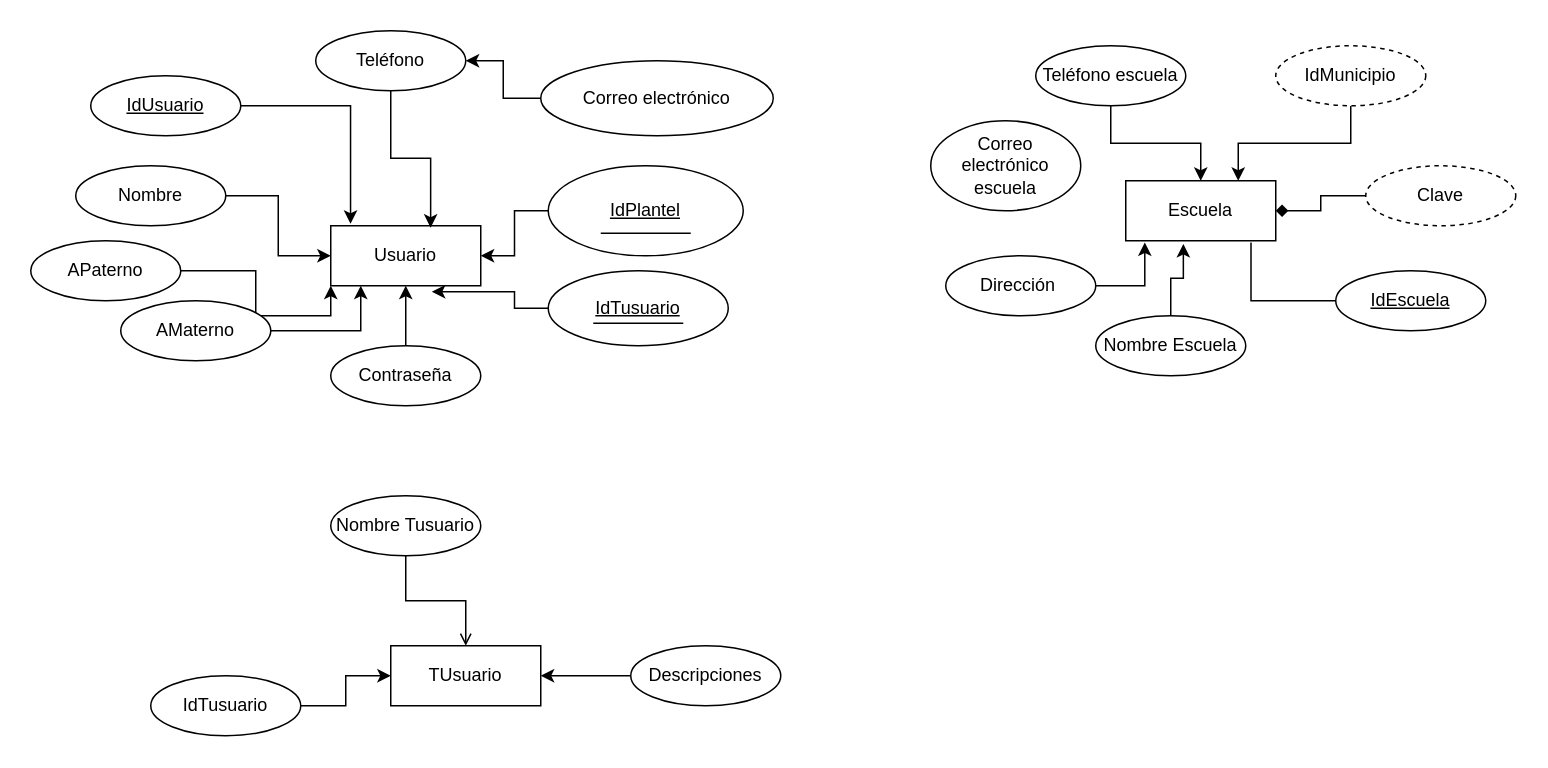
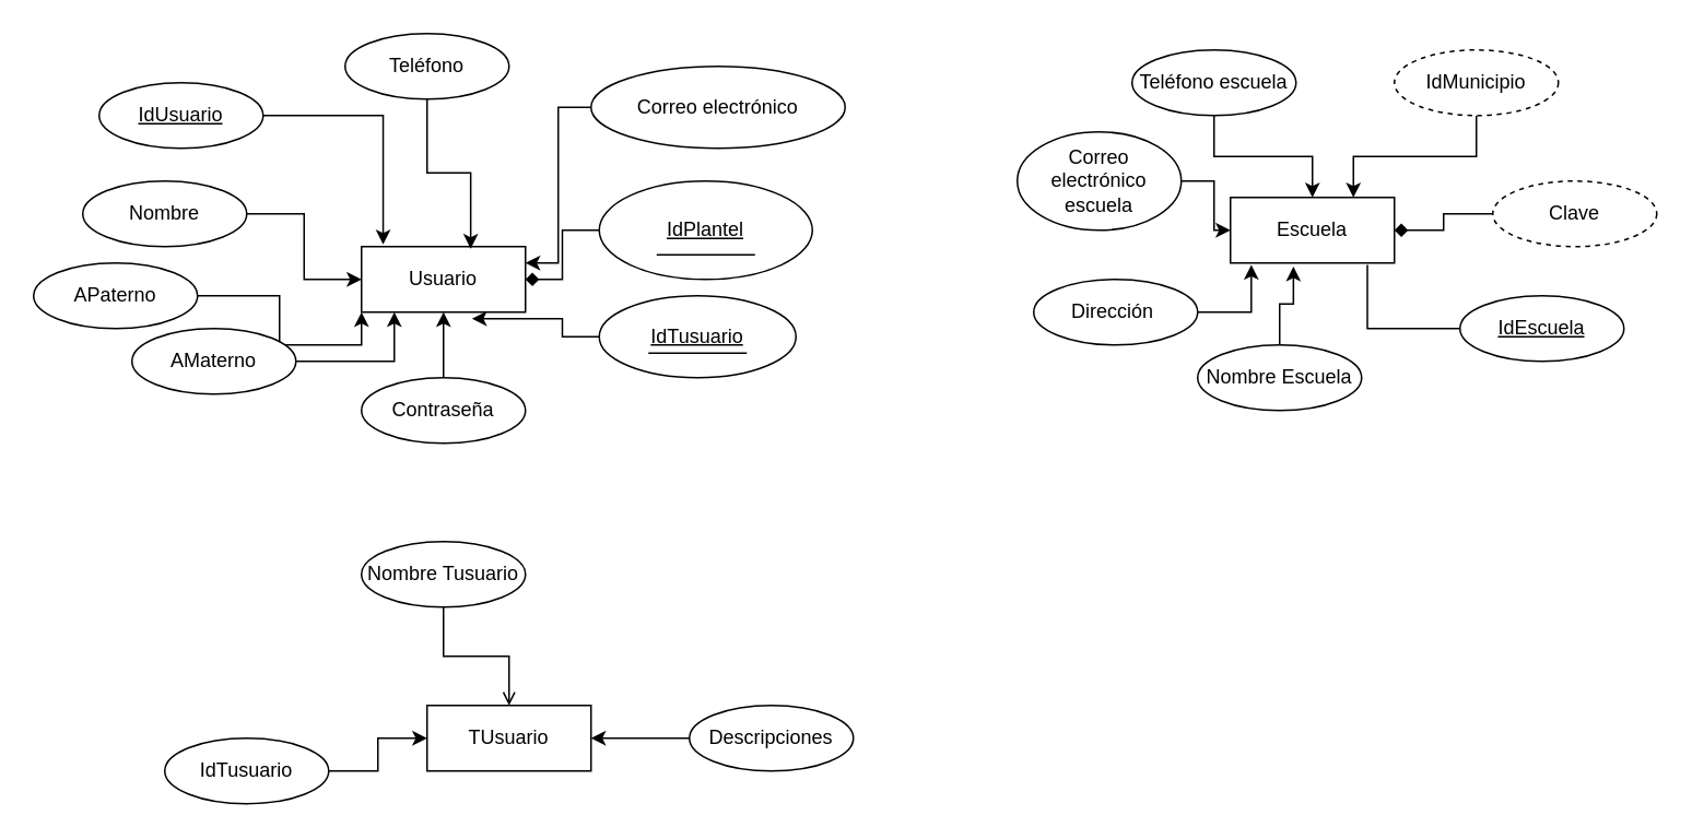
- <mxCell id="7" style="edgeStyle=orthogonalEdgeStyle;rounded=0;orthogonalLoop=1;jettySize=auto;html=1;" edge="1" parent="1" source="8" target="6"><mxGeometry relative="1" as="geometry" /></mxCell>
+ <mxCell id="7" style="edgeStyle=orthogonalEdgeStyle;rounded=0;orthogonalLoop=1;jettySize=auto;html=1;entryX=1;entryY=0.25;entryDx=0;entryDy=0;" edge="1" parent="1" source="8" target="4"><mxGeometry relative="1" as="geometry" /></mxCell>
+ <mxCell id="27" style="edgeStyle=orthogonalEdgeStyle;rounded=0;orthogonalLoop=1;jettySize=auto;html=1;" edge="1" parent="1" source="28" target="24"><mxGeometry relative="1" as="geometry" /></mxCell>
- <mxCell id="19" style="edgeStyle=orthogonalEdgeStyle;rounded=0;orthogonalLoop=1;jettySize=auto;html=1;" edge="1" parent="1" source="20" target="4"><mxGeometry relative="1" as="geometry" /></mxCell>
+ <mxCell id="19" style="edgeStyle=orthogonalEdgeStyle;rounded=0;orthogonalLoop=1;jettySize=auto;html=1;endArrow=diamond;" edge="1" parent="1" source="20" target="4"><mxGeometry relative="1" as="geometry" /></mxCell>
